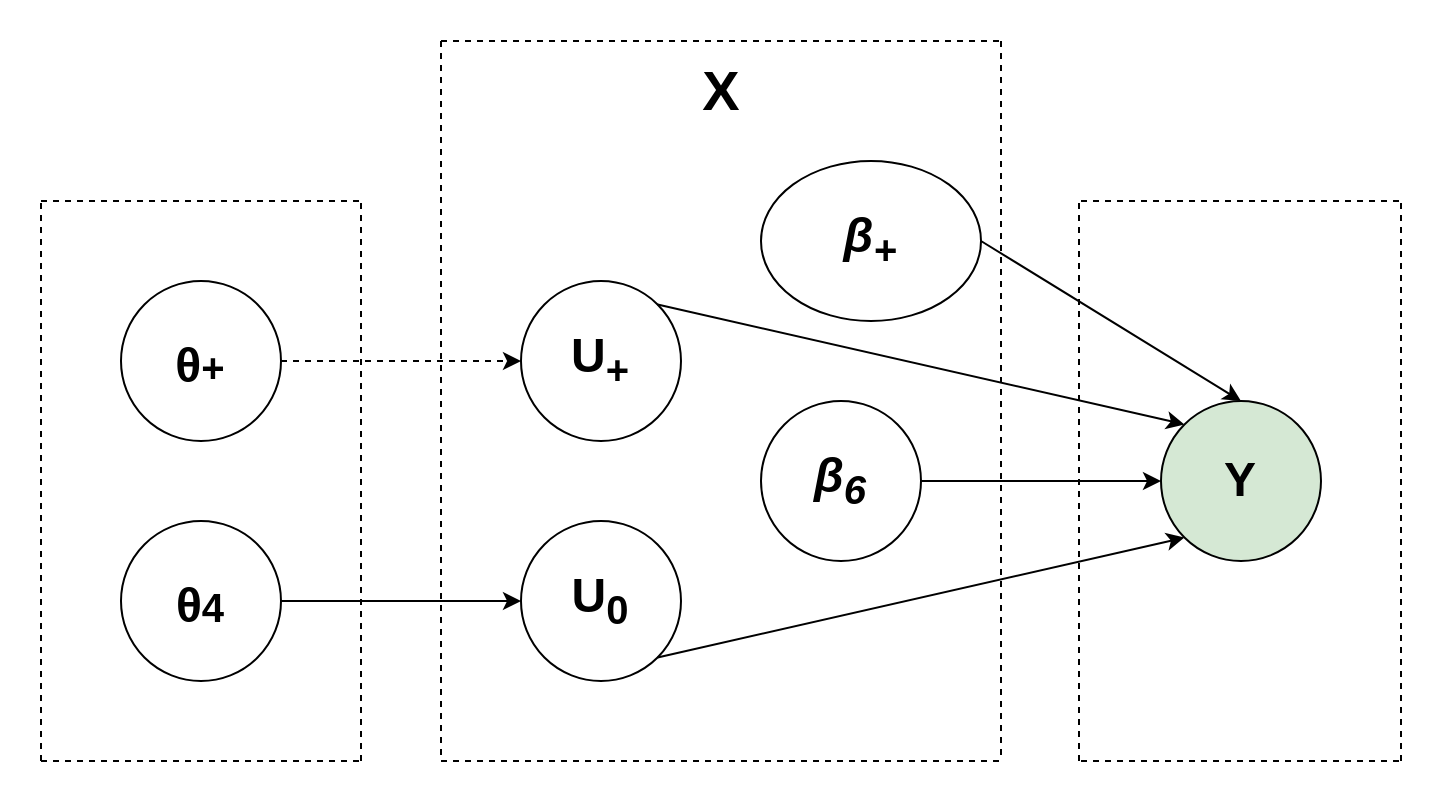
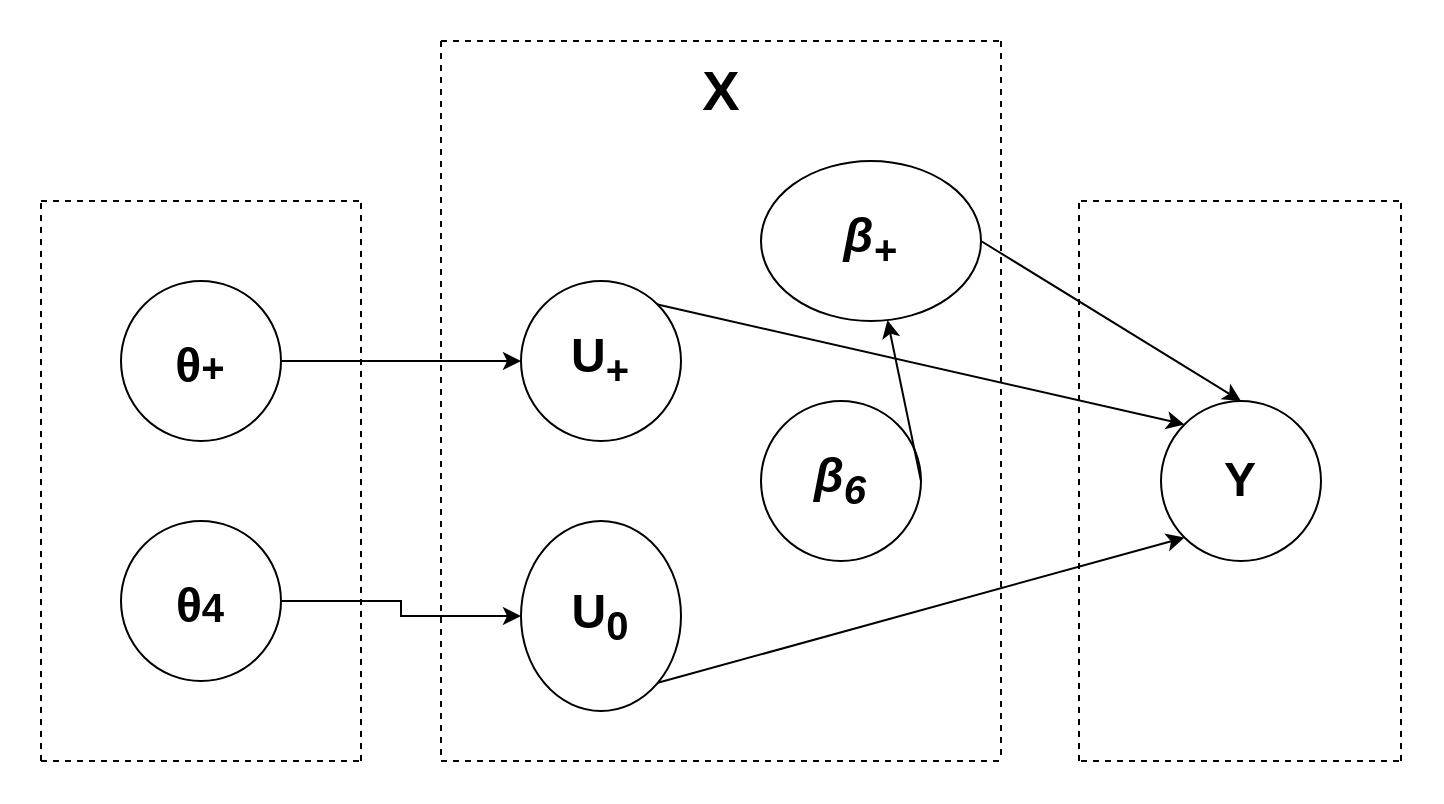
- <mxCell id="7" style="edgeStyle=orthogonalEdgeStyle;rounded=0;orthogonalLoop=1;jettySize=auto;html=1;exitX=1;exitY=0.5;exitDx=0;exitDy=0;dashed=1;" edge="1" parent="1" source="8" target="4"><mxGeometry relative="1" as="geometry" /></mxCell>
+ <mxCell id="7" style="edgeStyle=orthogonalEdgeStyle;rounded=0;orthogonalLoop=1;jettySize=auto;html=1;exitX=1;exitY=0.5;exitDx=0;exitDy=0;" edge="1" parent="1" source="8" target="4"><mxGeometry relative="1" as="geometry" /></mxCell>
- <mxCell id="12" value="" style="endArrow=classic;html=1;entryX=0;entryY=0.5;entryDx=0;entryDy=0;exitX=1;exitY=0.5;exitDx=0;exitDy=0;" edge="1" parent="1" source="5" target="2"><mxGeometry width="50" height="50" relative="1" as="geometry"><mxPoint x="460" y="220" as="sourcePoint" /><mxPoint x="510" y="170" as="targetPoint" /></mxGeometry></mxCell>
+ <mxCell id="12" value="" style="endArrow=classic;html=1;exitX=1;exitY=0.5;exitDx=0;exitDy=0;" edge="1" parent="1" source="5" target="3"><mxGeometry width="50" height="50" relative="1" as="geometry"><mxPoint x="460" y="220" as="sourcePoint" /><mxPoint x="510" y="170" as="targetPoint" /></mxGeometry></mxCell>
- <mxCell id="2" value="&lt;font style=&quot;font-size: 24px&quot;&gt;&lt;b&gt;&lt;font style=&quot;font-size: 24px&quot;&gt;Y&lt;/font&gt;&lt;/b&gt;&lt;/font&gt;" style="ellipse;whiteSpace=wrap;html=1;aspect=fixed;fillColor=#d5e8d4;" vertex="1" parent="1"><mxGeometry x="580" y="200" width="80" height="80" as="geometry" /></mxCell>
+ <mxCell id="2" value="&lt;font style=&quot;font-size: 24px&quot;&gt;&lt;b&gt;&lt;font style=&quot;font-size: 24px&quot;&gt;Y&lt;/font&gt;&lt;/b&gt;&lt;/font&gt;" style="ellipse;whiteSpace=wrap;html=1;aspect=fixed;" vertex="1" parent="1"><mxGeometry x="580" y="200" width="80" height="80" as="geometry" /></mxCell>
- <mxCell id="6" value="&lt;font style=&quot;font-size: 24px&quot;&gt;&lt;b&gt;U&lt;/b&gt;&lt;b&gt;&lt;span style=&quot;left: 272.547px ; top: 867.833px ; font-family: sans-serif&quot;&gt;&lt;sub&gt;0&lt;/sub&gt;&lt;/span&gt;&lt;/b&gt;&lt;/font&gt;" style="ellipse;whiteSpace=wrap;html=1;aspect=fixed;" vertex="1" parent="1"><mxGeometry x="260" y="260" width="80" height="80" as="geometry" /></mxCell>
+ <mxCell id="6" value="&lt;font style=&quot;font-size: 24px&quot;&gt;&lt;b&gt;U&lt;/b&gt;&lt;b&gt;&lt;span style=&quot;left: 272.547px ; top: 867.833px ; font-family: sans-serif&quot;&gt;&lt;sub&gt;0&lt;/sub&gt;&lt;/span&gt;&lt;/b&gt;&lt;/font&gt;" style="ellipse;whiteSpace=wrap;html=1;aspect=fixed;" vertex="1" parent="1"><mxGeometry x="260" y="260" width="80" height="95" as="geometry" /></mxCell>
